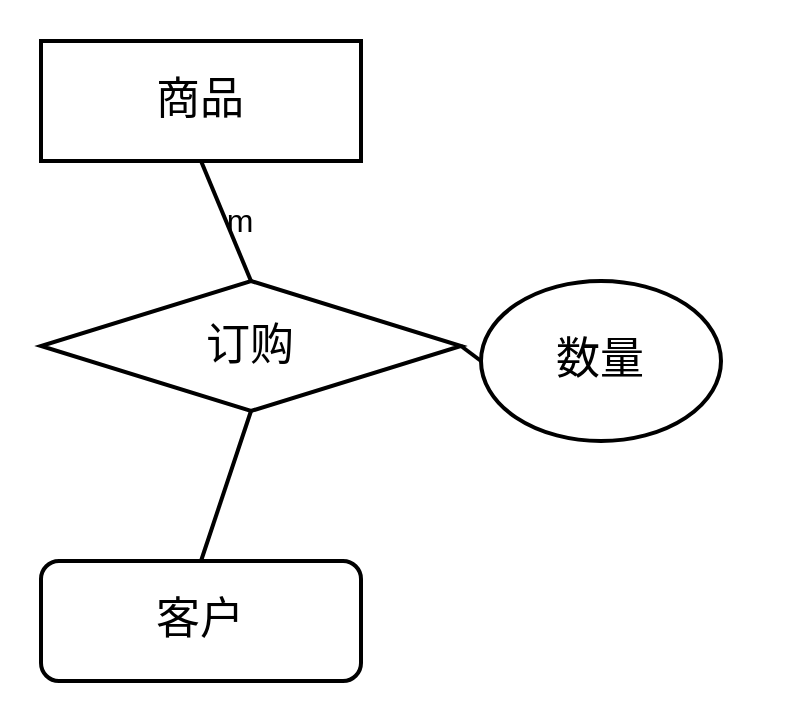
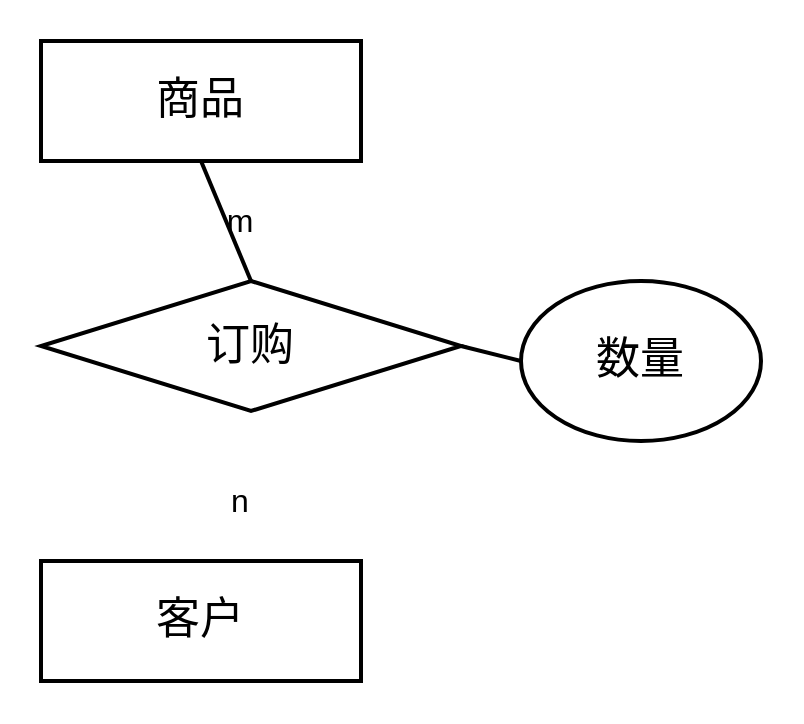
- <mxCell id="5" value="&lt;font style=&quot;font-size: 22px&quot;&gt;数量&lt;/font&gt;" style="ellipse;whiteSpace=wrap;html=1;strokeWidth=2;fillColor=none;" vertex="1" parent="1"><mxGeometry x="240" y="140" width="120" height="80" as="geometry" /></mxCell>
+ <mxCell id="5" value="&lt;font style=&quot;font-size: 22px&quot;&gt;数量&lt;/font&gt;" style="ellipse;whiteSpace=wrap;html=1;strokeWidth=2;fillColor=none;" vertex="1" parent="1"><mxGeometry x="260" y="140" width="120" height="80" as="geometry" /></mxCell>
- <mxCell id="7" value="" style="endArrow=none;html=1;strokeWidth=2;entryX=0.5;entryY=1;entryDx=0;entryDy=0;exitX=0.5;exitY=0;exitDx=0;exitDy=0;" edge="1" parent="1" source="3" target="2"><mxGeometry width="50" height="50" relative="1" as="geometry"><mxPoint x="-70" y="300" as="sourcePoint" /><mxPoint x="-20" y="250" as="targetPoint" /></mxGeometry></mxCell>
+ <mxCell id="10" value="&lt;font style=&quot;font-size: 16px&quot;&gt;n&lt;/font&gt;" style="text;html=1;strokeColor=none;fillColor=none;align=center;verticalAlign=middle;whiteSpace=wrap;rounded=0;" vertex="1" parent="1"><mxGeometry x="100" y="240" width="40" height="20" as="geometry" /></mxCell>
- <mxCell id="3" value="&lt;font style=&quot;font-size: 22px&quot;&gt;客户&lt;/font&gt;" style="whiteSpace=wrap;html=1;strokeWidth=2;fillColor=none;rounded=1;" vertex="1" parent="1"><mxGeometry x="20" y="280" width="160" height="60" as="geometry" /></mxCell>
+ <mxCell id="3" value="&lt;font style=&quot;font-size: 22px&quot;&gt;客户&lt;/font&gt;" style="rounded=0;whiteSpace=wrap;html=1;strokeWidth=2;fillColor=none;" vertex="1" parent="1"><mxGeometry x="20" y="280" width="160" height="60" as="geometry" /></mxCell>
